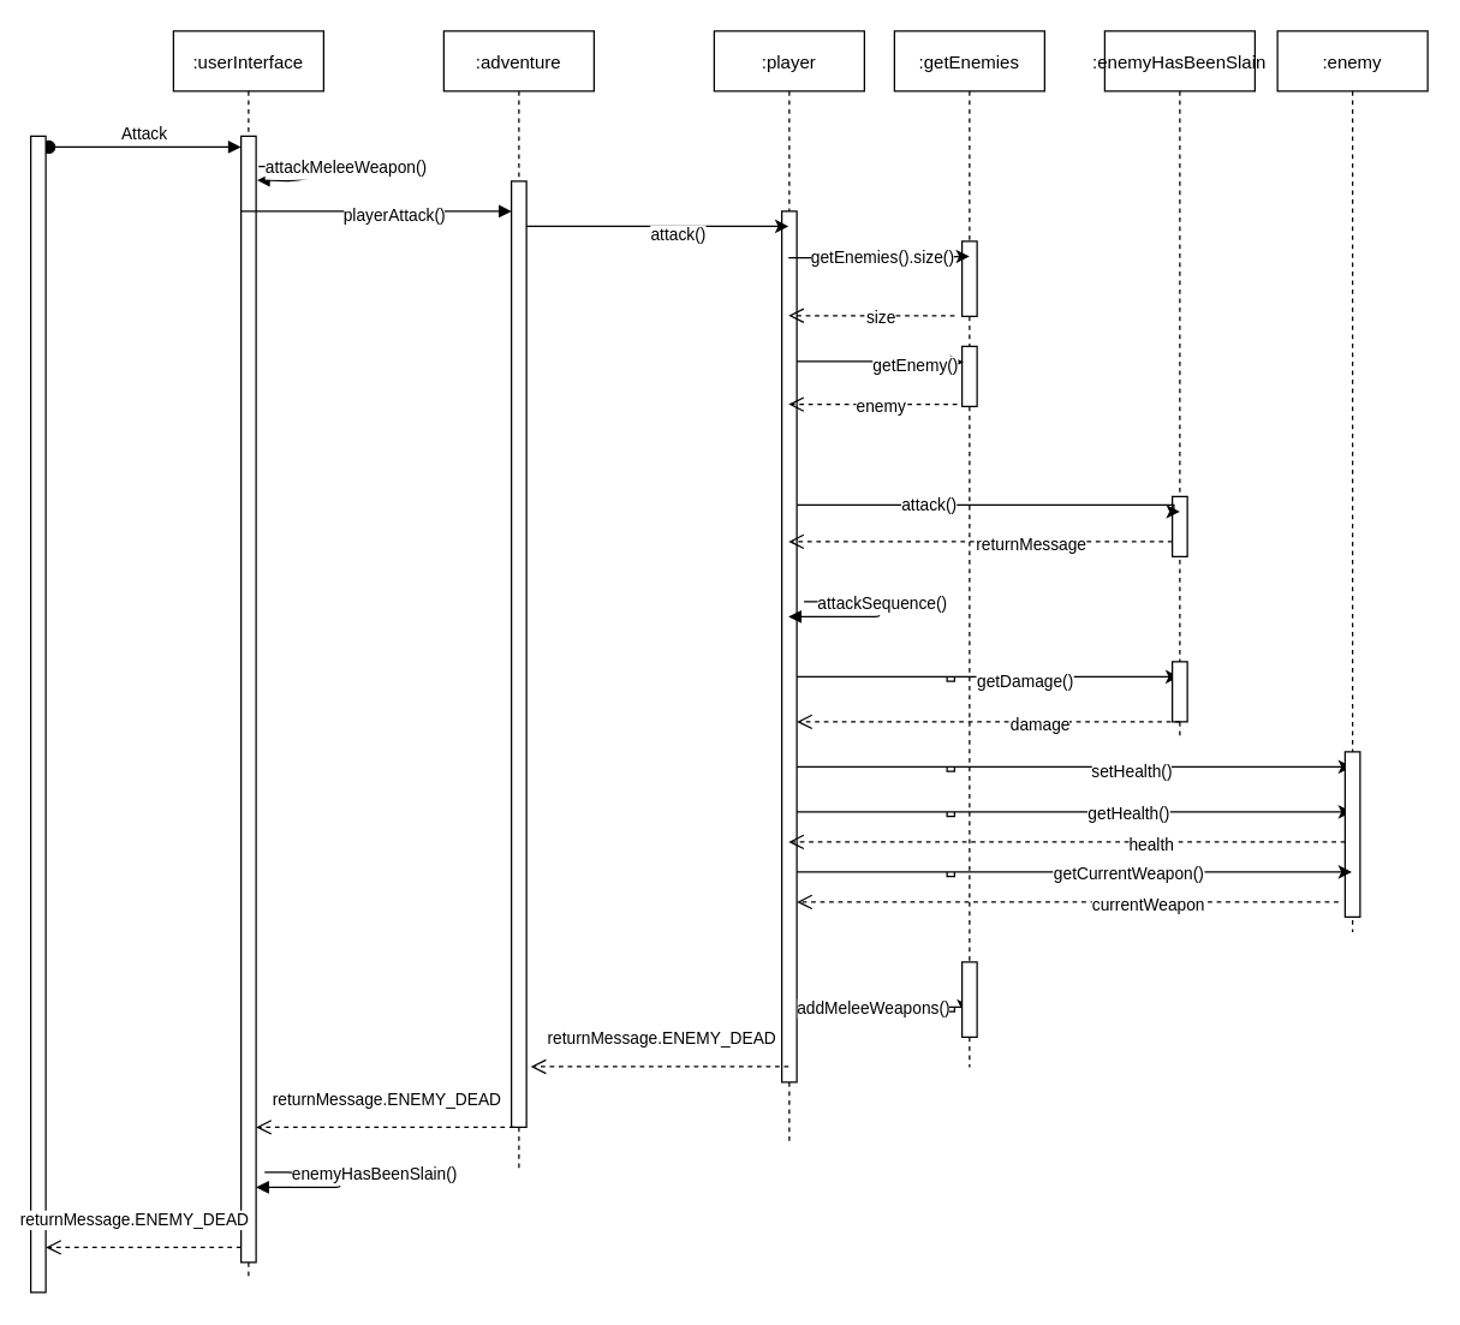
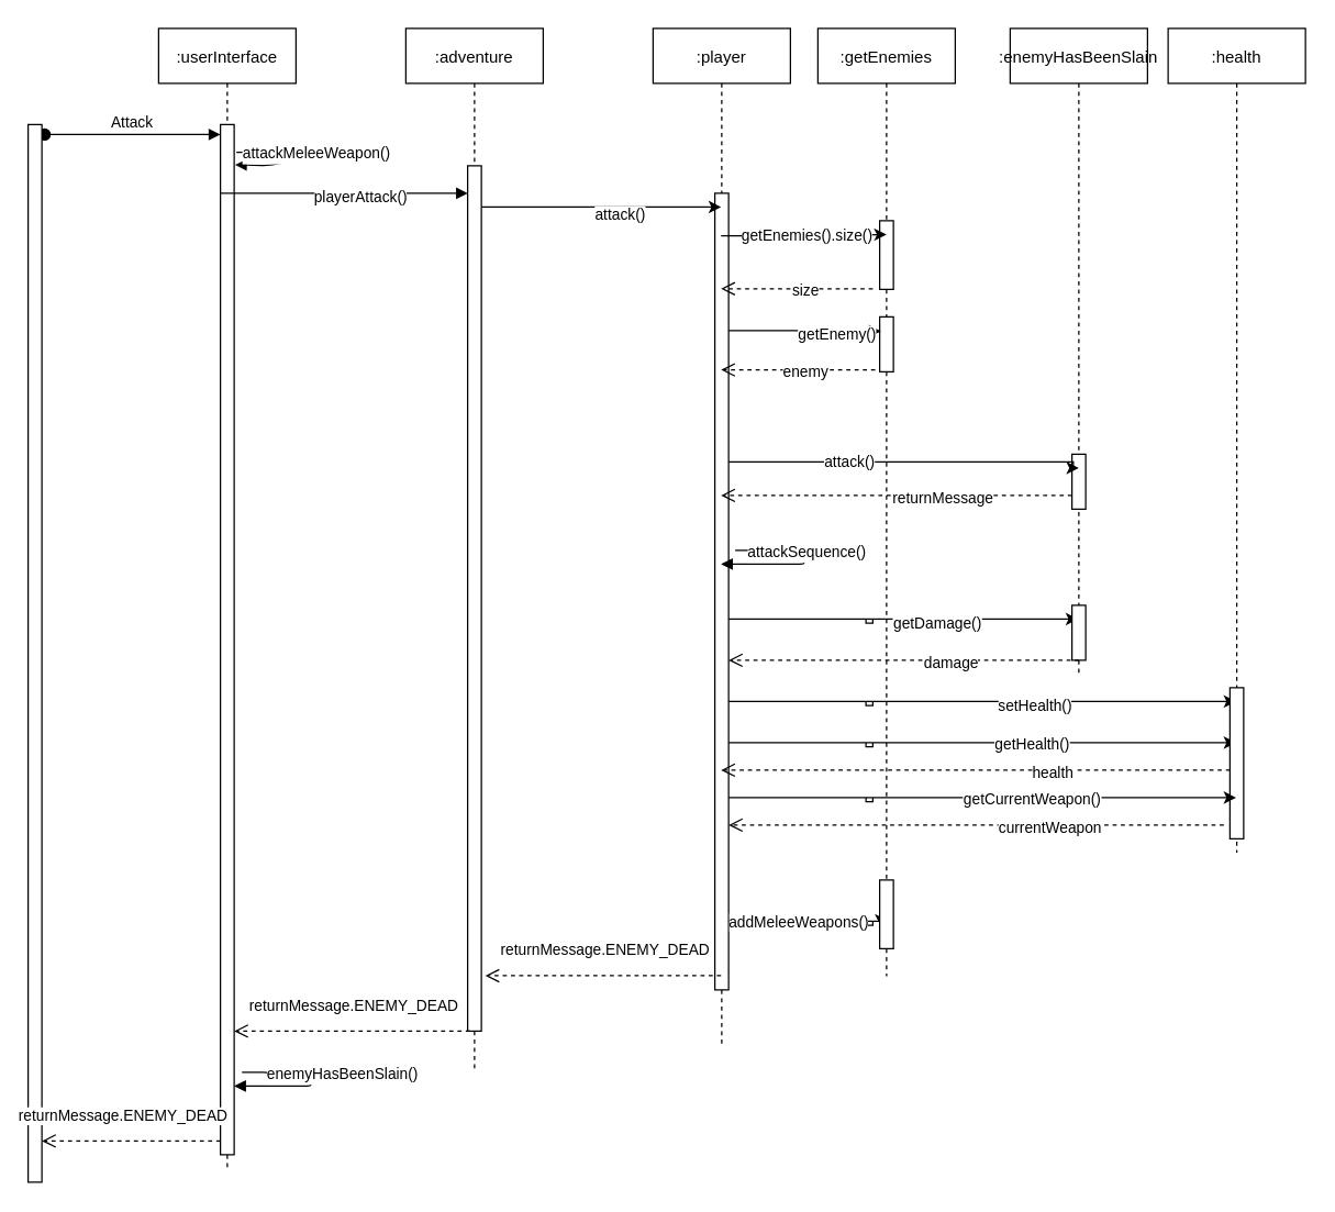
- <mxCell id="42" value=":enemy" style="shape=umlLifeline;perimeter=lifelinePerimeter;container=1;collapsible=0;recursiveResize=0;rounded=0;shadow=0;strokeWidth=1;" vertex="1" parent="1"><mxGeometry x="850" y="20" width="100" height="600" as="geometry" /></mxCell>
+ <mxCell id="42" value=":health" style="shape=umlLifeline;perimeter=lifelinePerimeter;container=1;collapsible=0;recursiveResize=0;rounded=0;shadow=0;strokeWidth=1;" vertex="1" parent="1"><mxGeometry x="850" y="20" width="100" height="600" as="geometry" /></mxCell>
